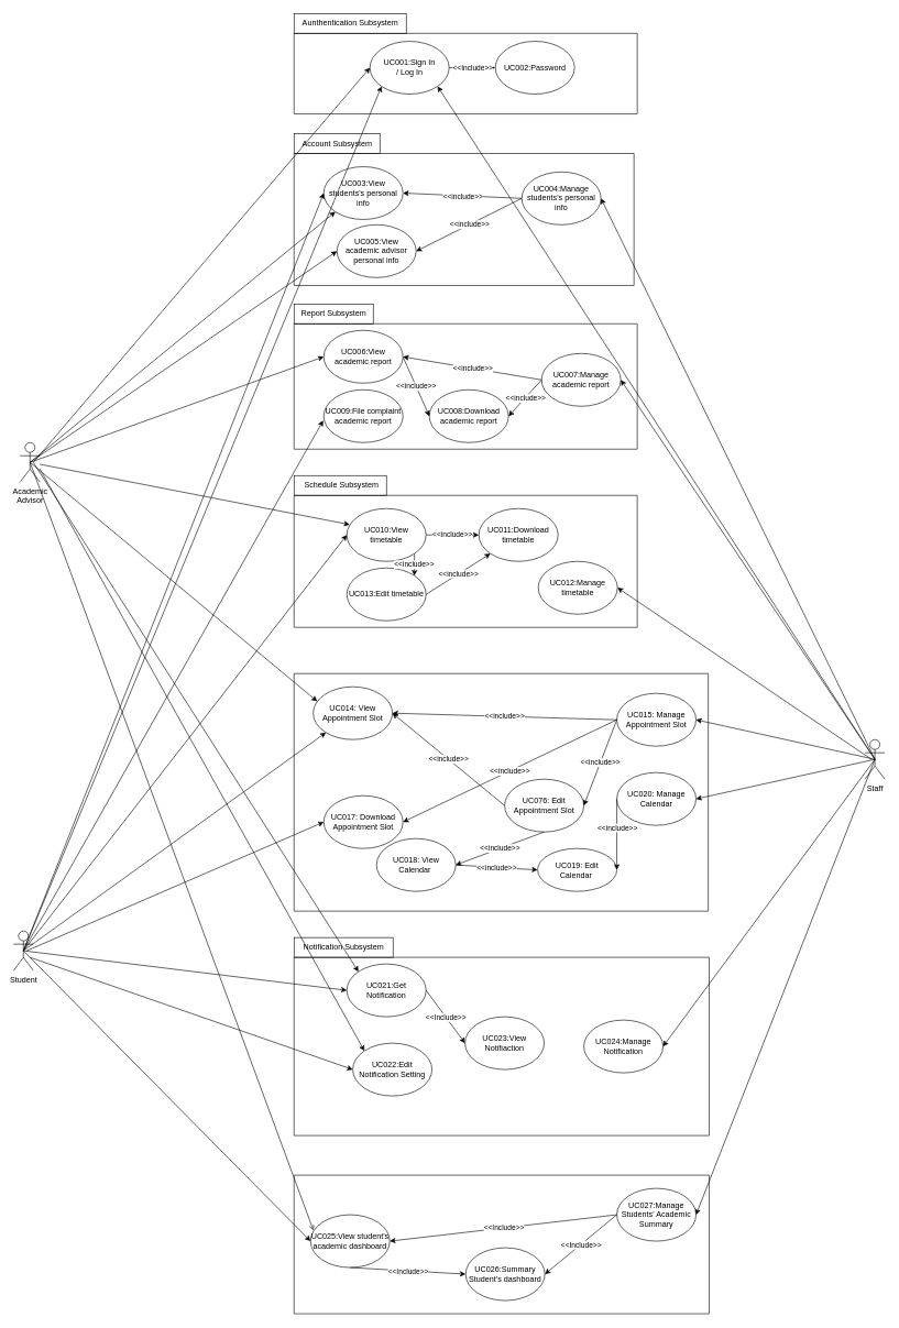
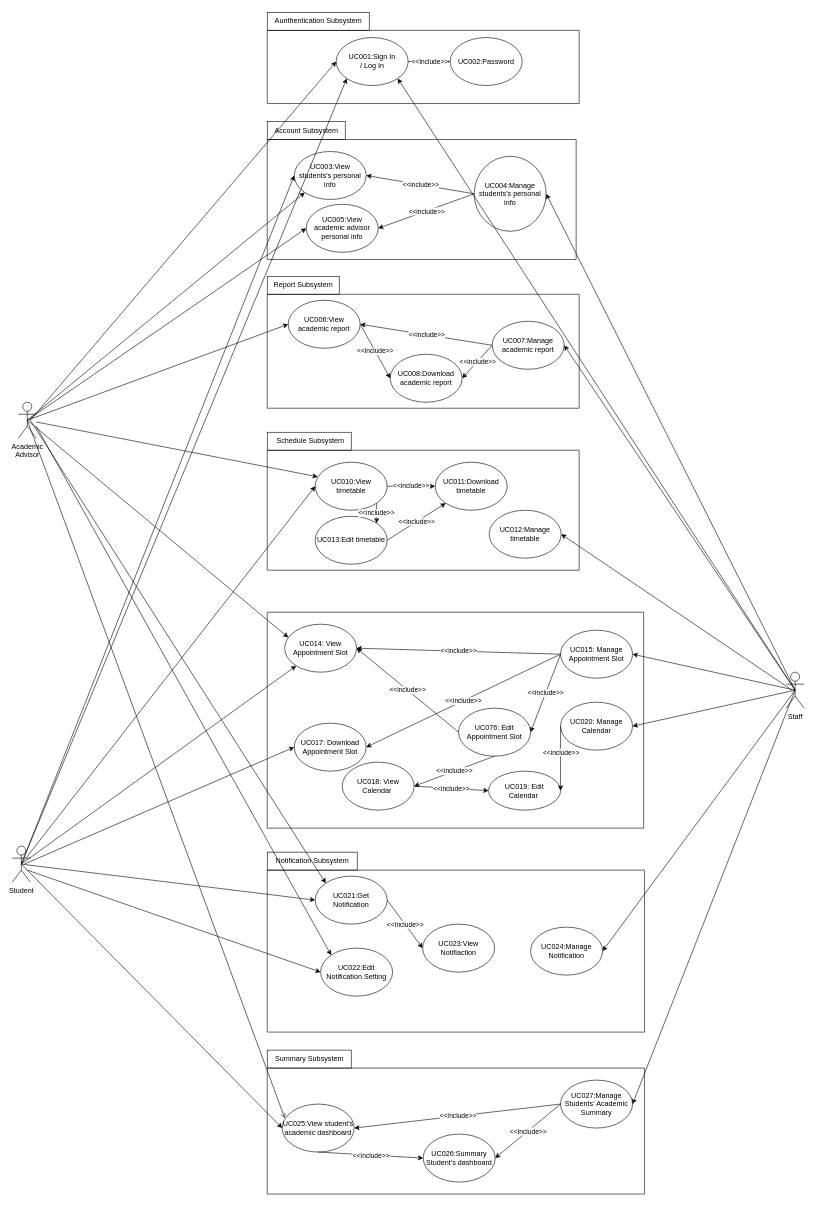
- <mxCell id="34" value="UC004:Manage students's personal info" style="ellipse;whiteSpace=wrap;html=1;" vertex="1" parent="31"><mxGeometry x="345" y="28" width="120" height="80" as="geometry" /></mxCell>
+ <mxCell id="34" value="UC004:Manage students's personal info" style="ellipse;whiteSpace=wrap;html=1;" vertex="1" parent="31"><mxGeometry x="345" y="28" width="120" height="125" as="geometry" /></mxCell>
- <mxCell id="5" value="UC006:View academic report" style="ellipse;whiteSpace=wrap;html=1;" vertex="1" parent="4"><mxGeometry x="45" y="10" width="120" height="80" as="geometry" /></mxCell>
+ <mxCell id="5" value="UC006:View academic report" style="ellipse;whiteSpace=wrap;html=1;" vertex="1" parent="4"><mxGeometry x="35" y="10" width="120" height="80" as="geometry" /></mxCell>
- <mxCell id="8" value="UC009:File complaint academic report" style="ellipse;whiteSpace=wrap;html=1;" vertex="1" parent="4"><mxGeometry x="45" y="100" width="120" height="80" as="geometry" /></mxCell>
- <mxCell id="87" value="" style="endArrow=classic;html=1;rounded=0;entryX=-0.007;entryY=0.582;entryDx=0;entryDy=0;entryPerimeter=0;exitX=0.5;exitY=0.5;exitDx=0;exitDy=0;exitPerimeter=0;" edge="1" parent="1" source="66" target="8"><mxGeometry width="50" height="50" relative="1" as="geometry"><mxPoint x="140" y="990" as="sourcePoint" /><mxPoint x="470" y="880" as="targetPoint" /></mxGeometry></mxCell>
+ <mxCell id="30" value="Summary Subsystem" style="text;html=1;align=center;verticalAlign=middle;resizable=0;points=[];autosize=1;strokeColor=default;fillColor=none;" vertex="1" parent="1"><mxGeometry x="445" y="1750" width="140" height="30" as="geometry" /></mxCell>
